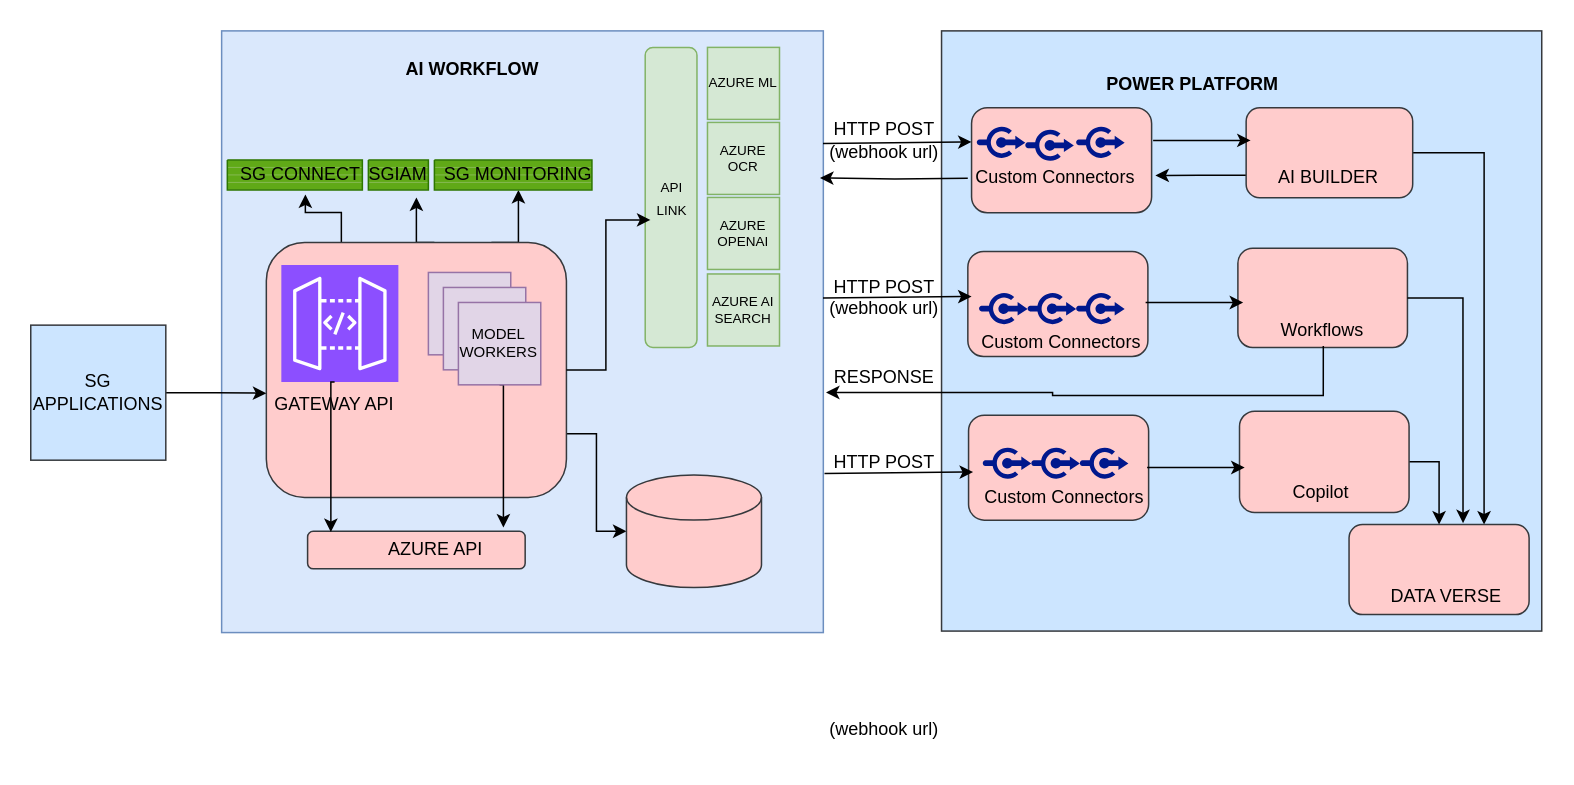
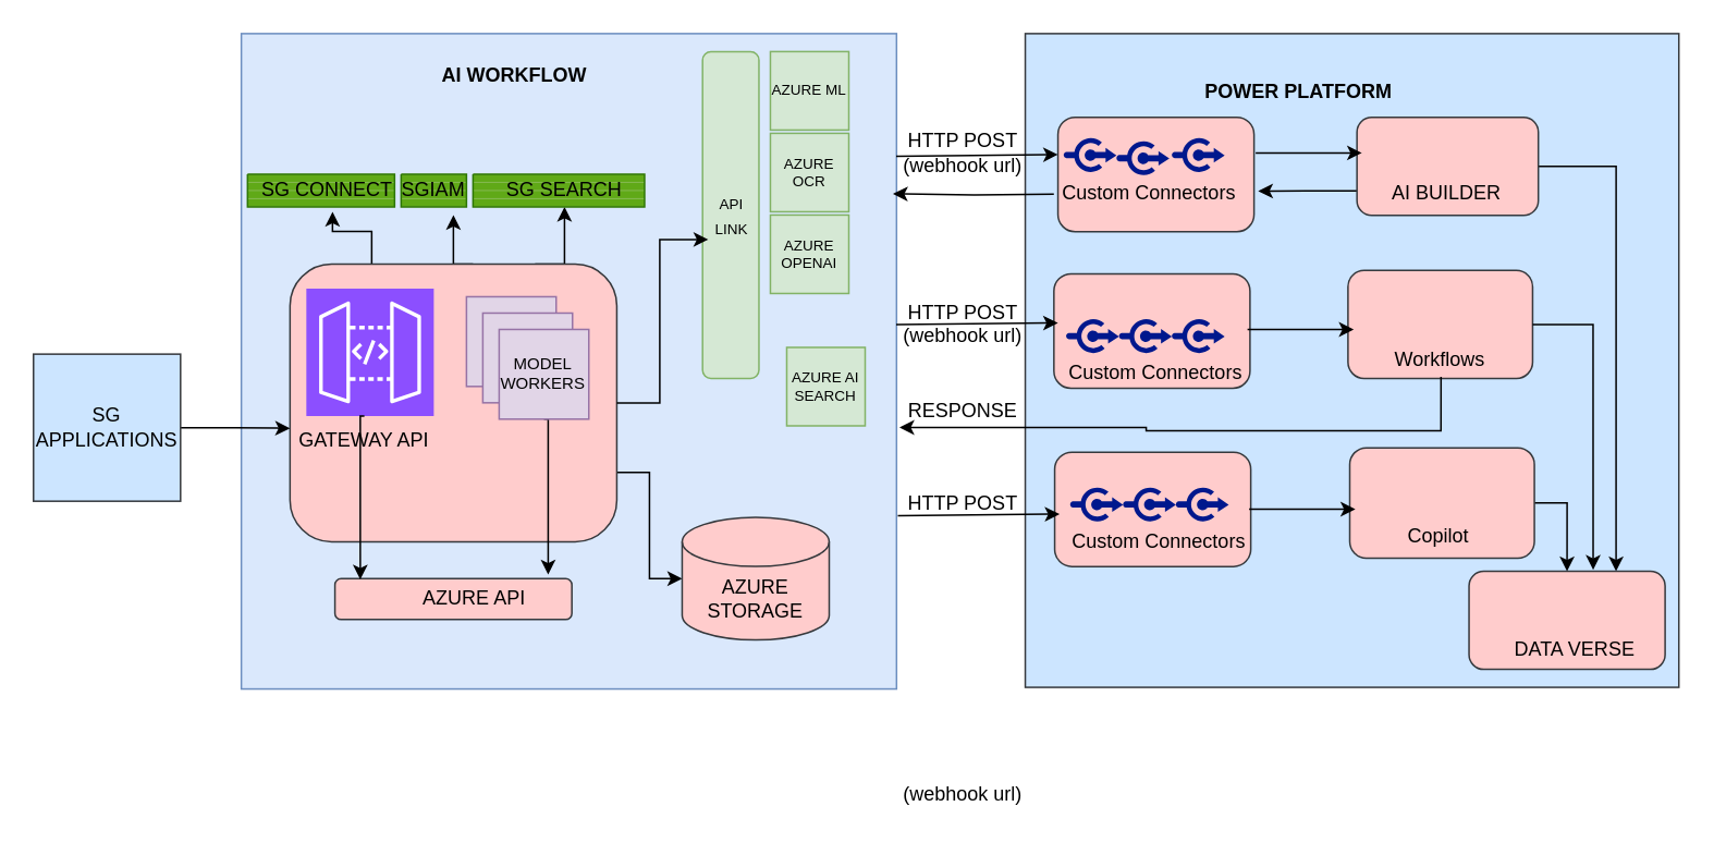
- <mxCell id="33" value="SG MONITORING" style="text;html=1;align=center;verticalAlign=middle;whiteSpace=wrap;rounded=0;" vertex="1" parent="1"><mxGeometry x="285" y="106" width="120" height="20" as="geometry" /></mxCell>
+ <mxCell id="33" value="SG SEARCH" style="text;html=1;align=center;verticalAlign=middle;whiteSpace=wrap;rounded=0;" vertex="1" parent="1"><mxGeometry x="285" y="106" width="120" height="20" as="geometry" /></mxCell>
- <mxCell id="61" value="AZURE AI SEARCH" style="whiteSpace=wrap;html=1;aspect=fixed;fontSize=9;fillColor=#d5e8d4;strokeColor=#82b366;" vertex="1" parent="1"><mxGeometry x="471" y="182" width="48" height="48" as="geometry" /></mxCell>
+ <mxCell id="61" value="AZURE AI SEARCH" style="whiteSpace=wrap;html=1;aspect=fixed;fontSize=9;fillColor=#d5e8d4;strokeColor=#82b366;" vertex="1" parent="1"><mxGeometry x="481" y="212" width="48" height="48" as="geometry" /></mxCell>
+ <mxCell id="27" value="AZURE STORAGE" style="text;html=1;align=center;verticalAlign=middle;whiteSpace=wrap;rounded=0;" vertex="1" parent="1"><mxGeometry x="432" y="351" width="60" height="30" as="geometry" /></mxCell>
